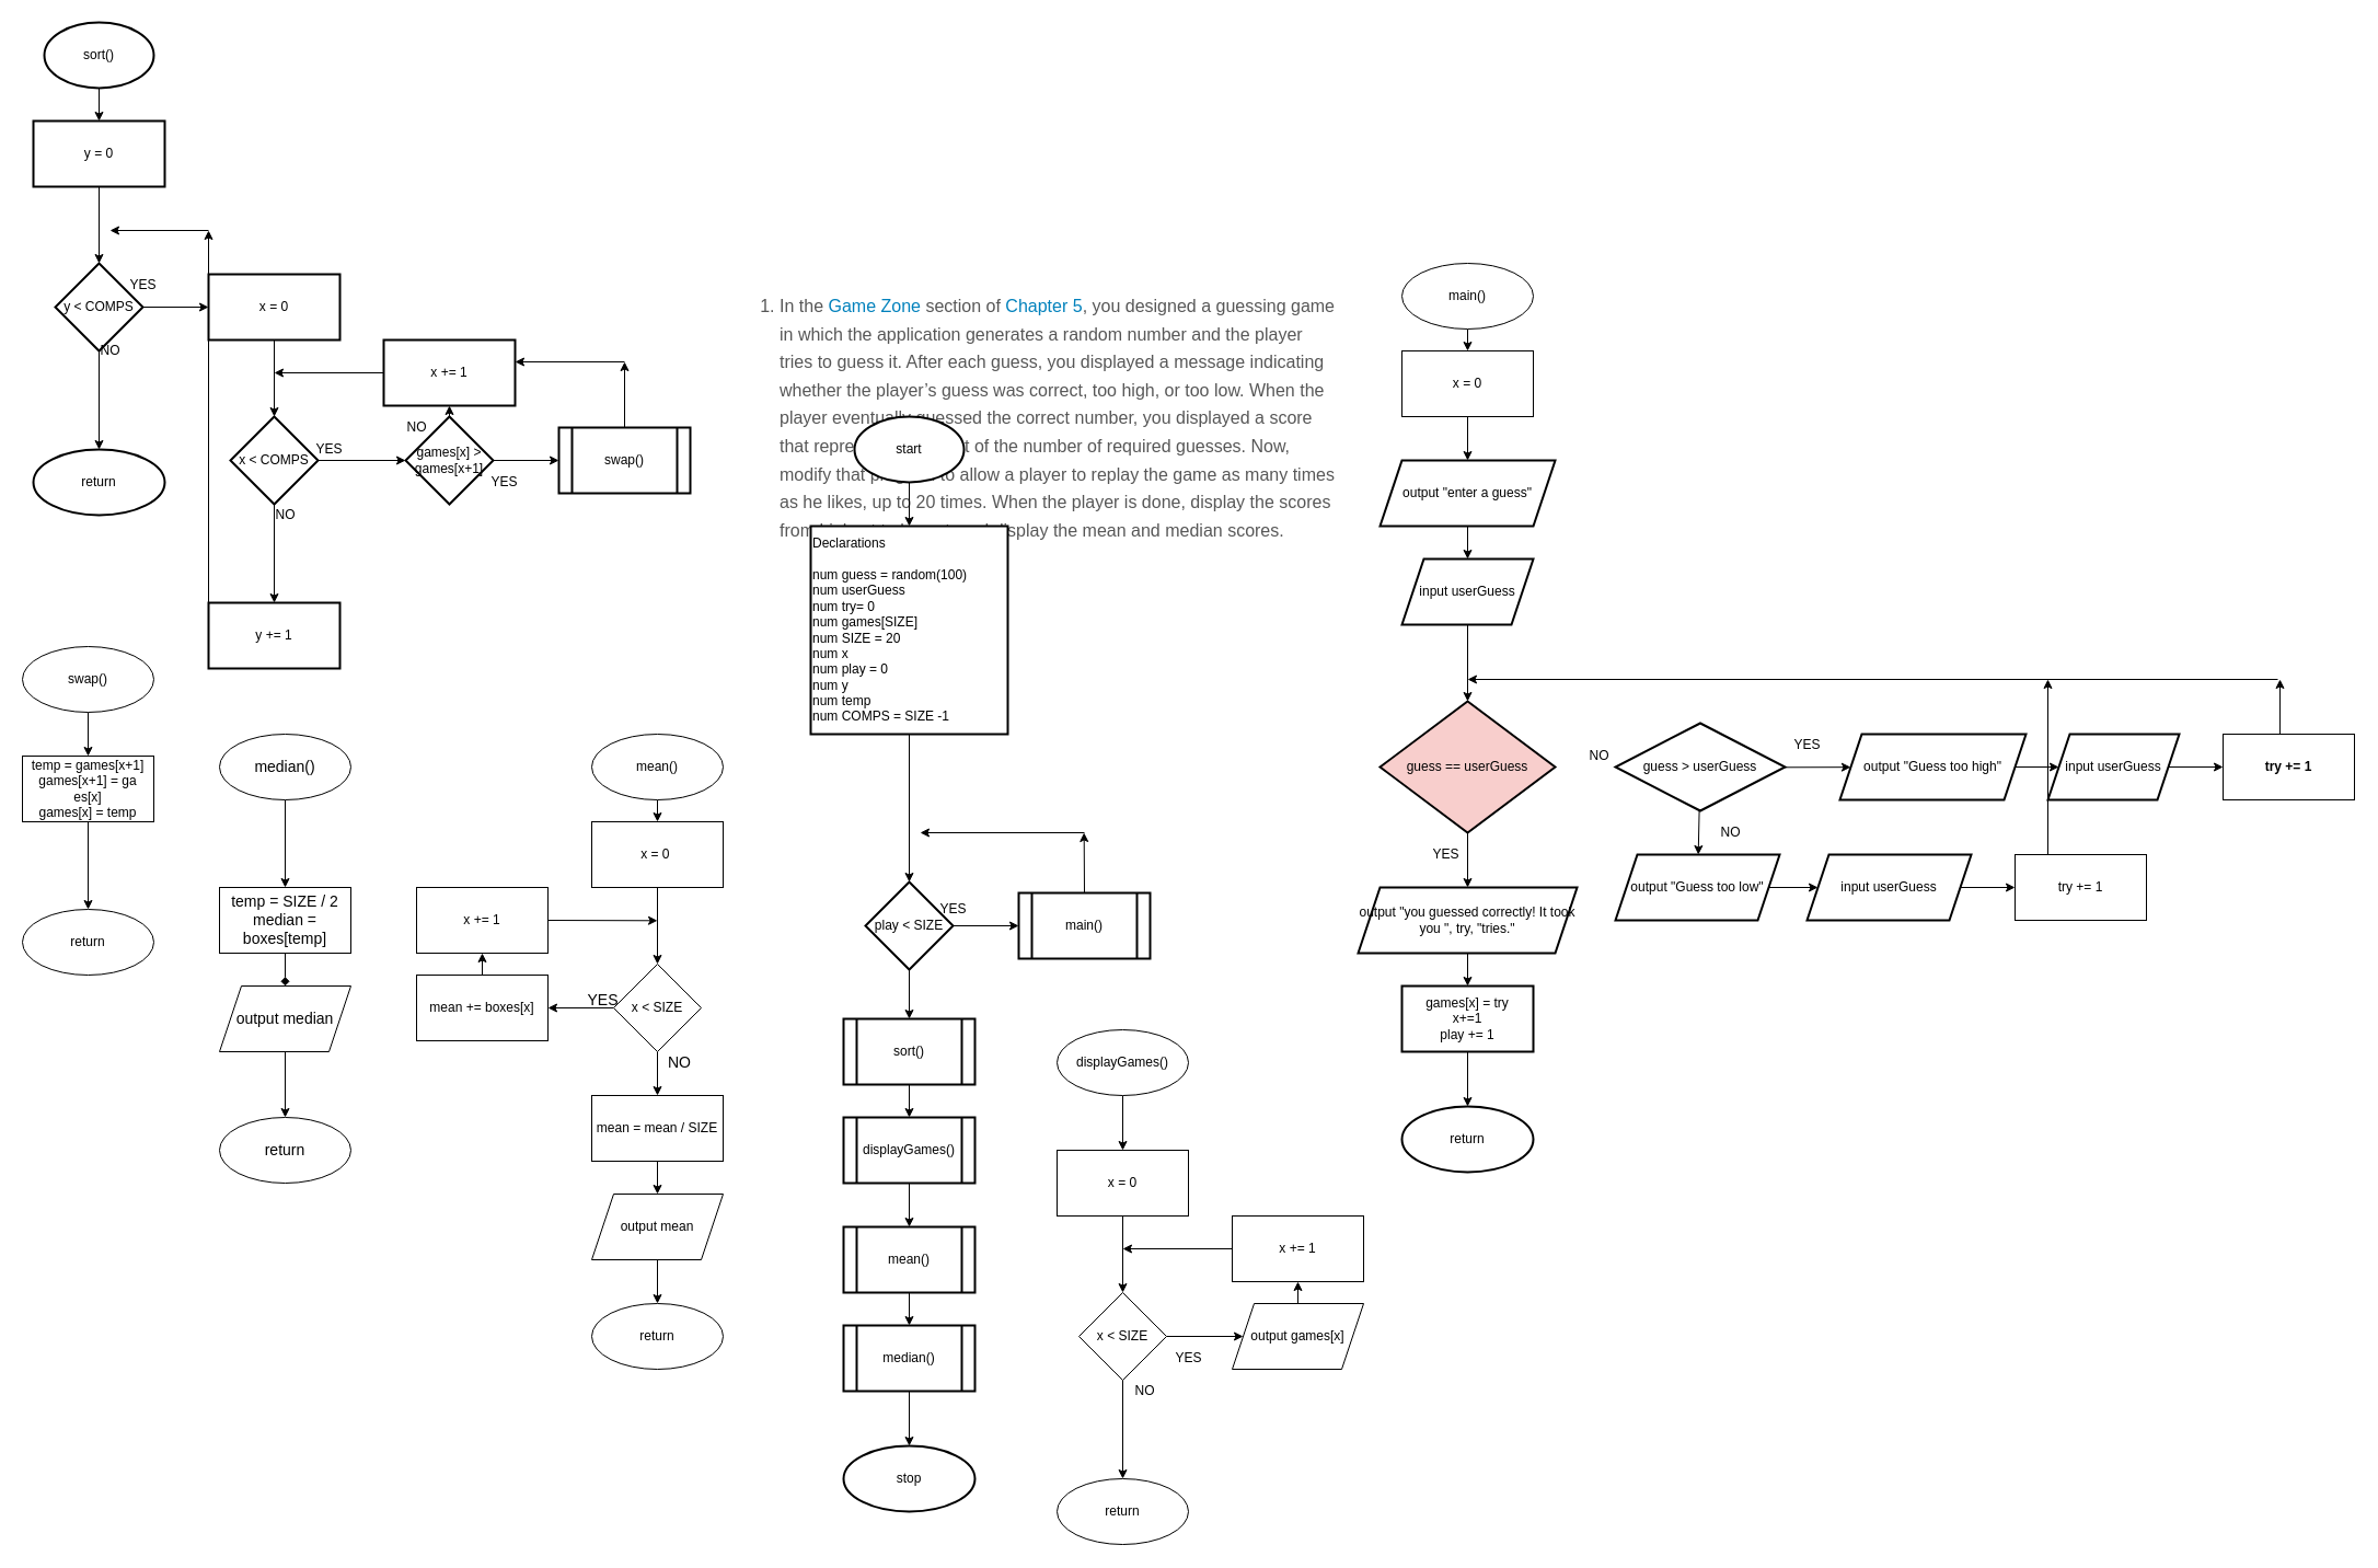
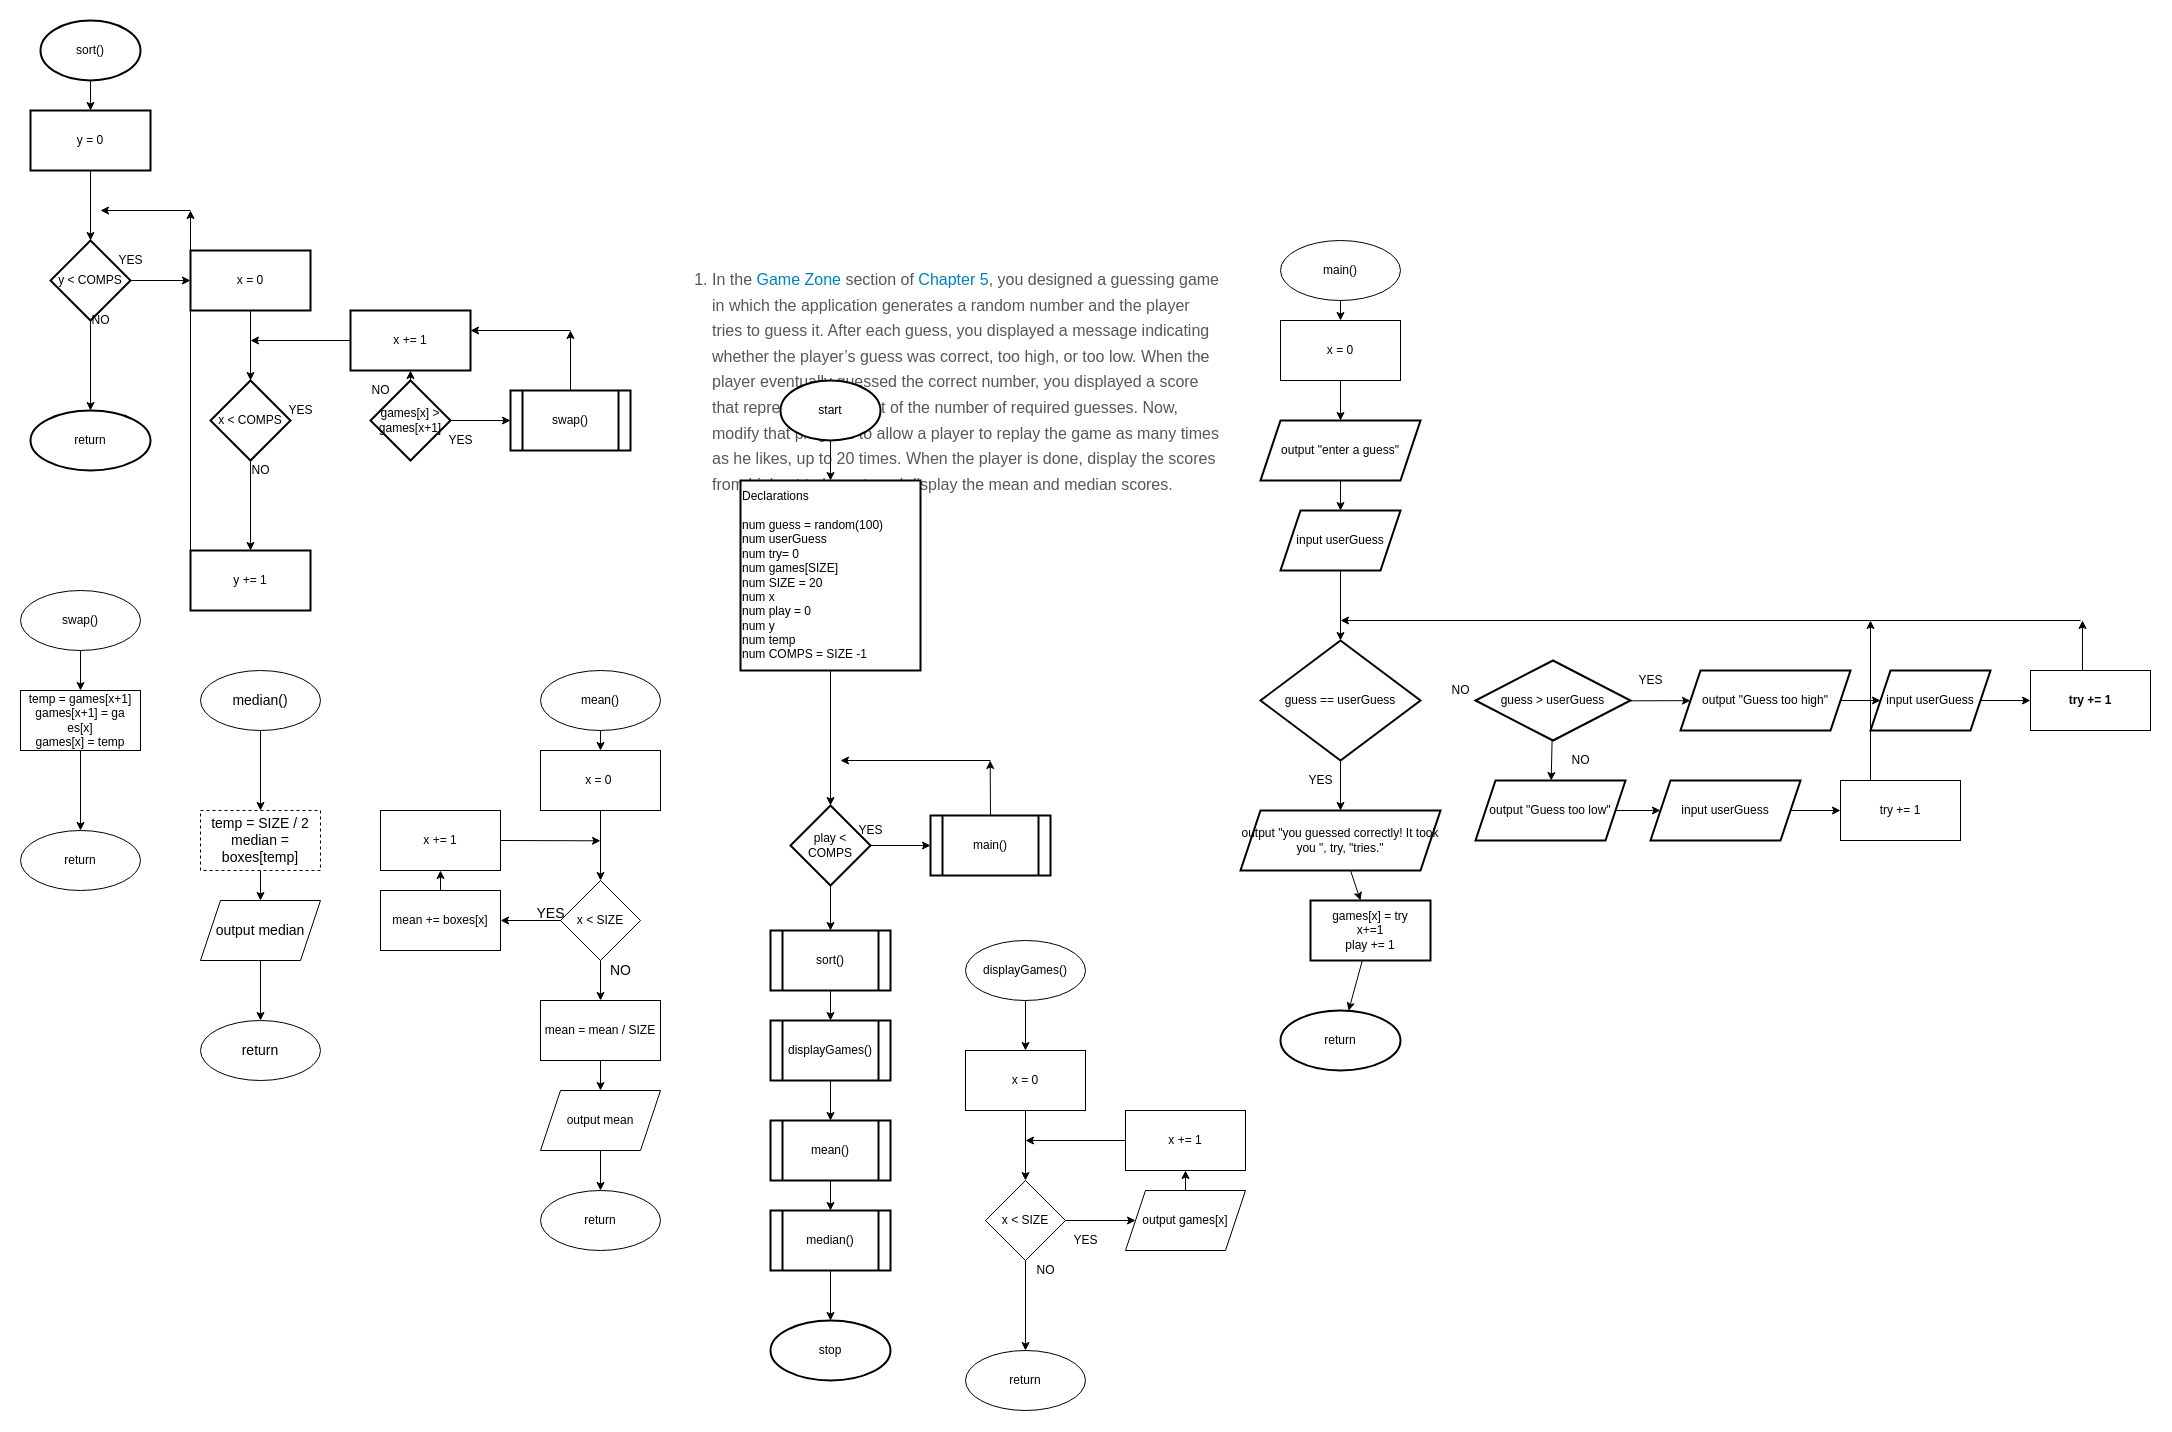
- <mxCell id="88" value="" style="edgeStyle=none;html=1;" edge="1" parent="1" source="89" target="96"><mxGeometry relative="1" as="geometry" /></mxCell>
- <mxCell id="38" value="guess == userGuess" style="rhombus;whiteSpace=wrap;html=1;strokeWidth=2;fillColor=#f8cecc;" vertex="1" parent="1"><mxGeometry x="1260" y="640" width="160" height="120" as="geometry" /></mxCell>
+ <mxCell id="38" value="guess == userGuess" style="rhombus;whiteSpace=wrap;html=1;strokeWidth=2;" vertex="1" parent="1"><mxGeometry x="1260" y="640" width="160" height="120" as="geometry" /></mxCell>
- <mxCell id="27" value="temp = SIZE / 2&lt;br&gt;median = boxes[temp]" style="whiteSpace=wrap;html=1;fontSize=14;" vertex="1" parent="1"><mxGeometry x="200" y="810" width="120" height="60" as="geometry" /></mxCell>
+ <mxCell id="27" value="temp = SIZE / 2&lt;br&gt;median = boxes[temp]" style="whiteSpace=wrap;html=1;fontSize=14;dashed=1;" vertex="1" parent="1"><mxGeometry x="200" y="810" width="120" height="60" as="geometry" /></mxCell>
- <mxCell id="70" value="play &amp;lt; SIZE" style="rhombus;whiteSpace=wrap;html=1;align=center;strokeWidth=2;" vertex="1" parent="1"><mxGeometry x="790" y="805" width="80" height="80" as="geometry" /></mxCell>
+ <mxCell id="70" value="play &amp;lt; COMPS" style="rhombus;whiteSpace=wrap;html=1;align=center;strokeWidth=2;" vertex="1" parent="1"><mxGeometry x="790" y="805" width="80" height="80" as="geometry" /></mxCell>
- <mxCell id="26" value="" style="edgeStyle=none;html=1;fontSize=14;endArrow=diamond;" edge="1" parent="1" source="27" target="30"><mxGeometry relative="1" as="geometry" /></mxCell>
+ <mxCell id="26" value="" style="edgeStyle=none;html=1;fontSize=14;" edge="1" parent="1" source="27" target="30"><mxGeometry relative="1" as="geometry" /></mxCell>
- <mxCell id="67" value="games[x] = try&lt;br&gt;x+=1&lt;br&gt;play += 1" style="whiteSpace=wrap;html=1;strokeWidth=2;" vertex="1" parent="1"><mxGeometry x="1280" y="900" width="120" height="60" as="geometry" /></mxCell>
+ <mxCell id="67" value="games[x] = try&lt;br&gt;x+=1&lt;br&gt;play += 1" style="whiteSpace=wrap;html=1;strokeWidth=2;" vertex="1" parent="1"><mxGeometry x="1310" y="900" width="120" height="60" as="geometry" /></mxCell>
